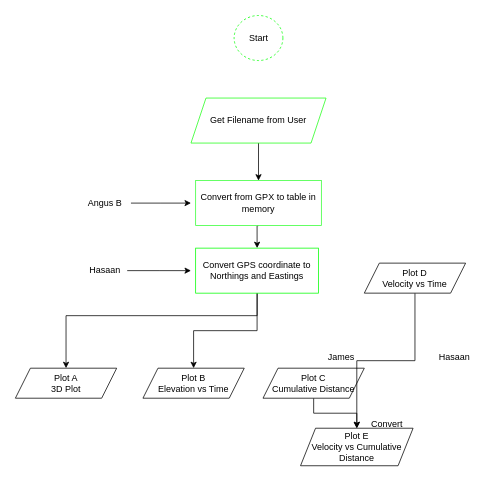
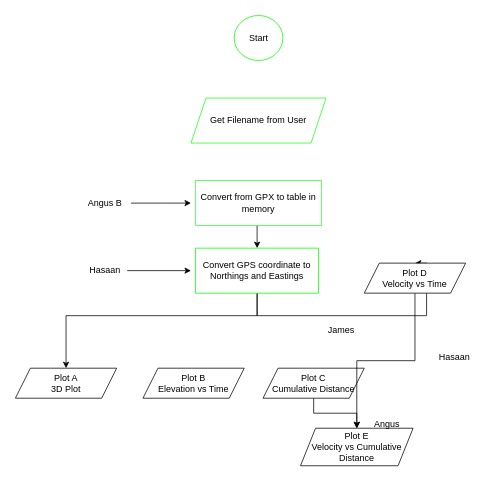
- <mxCell id="4" value="Start" style="ellipse;whiteSpace=wrap;html=1;strokeColor=#00FF00;dashed=1;" parent="1" vertex="1"><mxGeometry x="311.5" y="20" width="65" height="60" as="geometry" /></mxCell>
+ <mxCell id="4" value="Start" style="ellipse;whiteSpace=wrap;html=1;strokeColor=#00FF00;" parent="1" vertex="1"><mxGeometry x="311.5" y="20" width="65" height="60" as="geometry" /></mxCell>
- <mxCell id="2" style="edgeStyle=orthogonalEdgeStyle;rounded=0;orthogonalLoop=1;jettySize=auto;html=1;exitX=0.5;exitY=1;exitDx=0;exitDy=0;entryX=0.5;entryY=0;entryDx=0;entryDy=0;" parent="1" source="3" target="6" edge="1"><mxGeometry relative="1" as="geometry" /></mxCell>
+ <mxCell id="9" style="edgeStyle=orthogonalEdgeStyle;rounded=0;orthogonalLoop=1;jettySize=auto;html=1;exitX=0.5;exitY=1;exitDx=0;exitDy=0;entryX=0.5;entryY=0;entryDx=0;entryDy=0;" parent="1" source="10" target="20" edge="1"><mxGeometry relative="1" as="geometry"><Array as="points"><mxPoint x="342" y="420" /><mxPoint x="568" y="420" /></Array></mxGeometry></mxCell>
- <mxCell id="8" style="edgeStyle=orthogonalEdgeStyle;rounded=0;orthogonalLoop=1;jettySize=auto;html=1;exitX=0.5;exitY=1;exitDx=0;exitDy=0;entryX=0.5;entryY=0;entryDx=0;entryDy=0;" parent="1" source="10" target="16" edge="1"><mxGeometry relative="1" as="geometry" /></mxCell>
- <mxCell id="22" value="James" style="text;html=1;align=center;verticalAlign=middle;resizable=0;points=[];autosize=1;strokeColor=none;fillColor=none;" parent="1" vertex="1"><mxGeometry x="424" y="460" width="60" height="30" as="geometry" /></mxCell>
+ <mxCell id="22" value="James" style="text;html=1;align=center;verticalAlign=middle;resizable=0;points=[];autosize=1;strokeColor=none;fillColor=none;" parent="1" vertex="1"><mxGeometry x="424" y="425" width="60" height="30" as="geometry" /></mxCell>
- <mxCell id="24" value="Convert" style="text;html=1;align=center;verticalAlign=middle;resizable=0;points=[];autosize=1;strokeColor=none;fillColor=none;" vertex="1" parent="1"><mxGeometry x="485" y="550" width="60" height="30" as="geometry" /></mxCell>
+ <mxCell id="24" value="Angus" style="text;html=1;align=center;verticalAlign=middle;resizable=0;points=[];autosize=1;strokeColor=none;fillColor=none;" vertex="1" parent="1"><mxGeometry x="485" y="550" width="60" height="30" as="geometry" /></mxCell>
